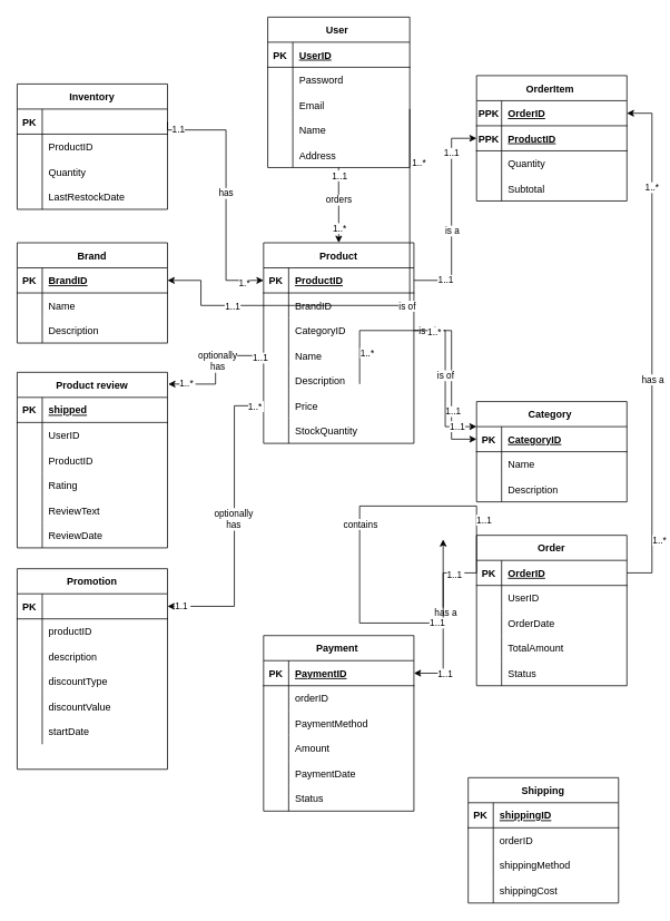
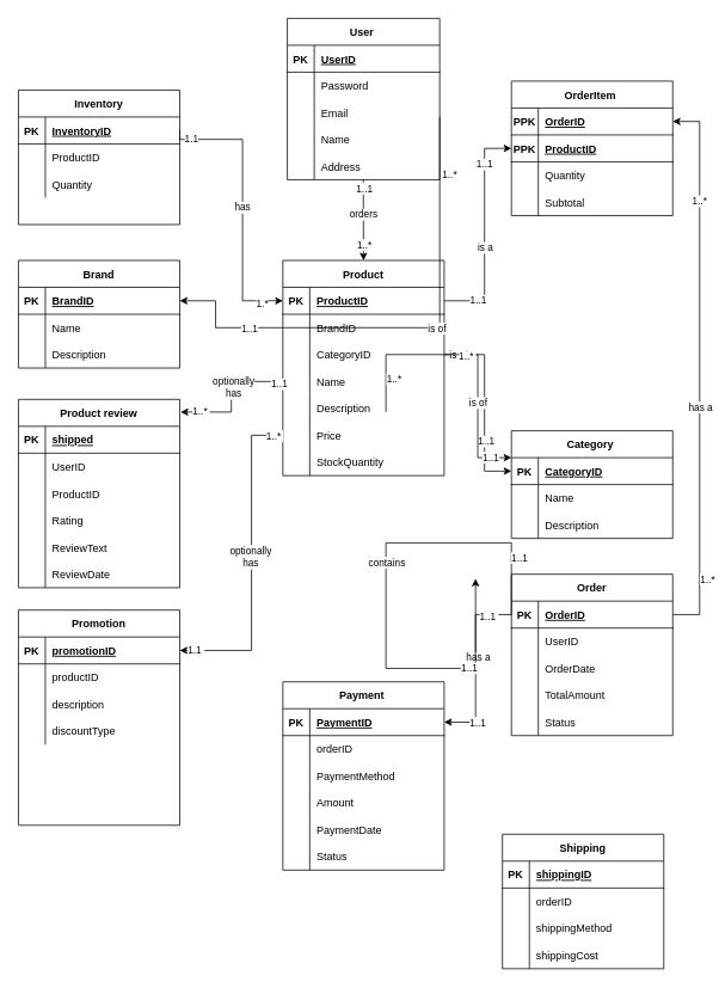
+ <mxCell id="139" value="InventoryID" style="shape=partialRectangle;overflow=hidden;connectable=0;fillColor=none;top=0;left=0;bottom=0;right=0;align=left;spacingLeft=6;fontStyle=5;" vertex="1" parent="137"><mxGeometry x="30" width="150" height="30" as="geometry"><mxRectangle width="150" height="30" as="alternateBounds" /></mxGeometry></mxCell>
- <mxCell id="148" value="LastRestockDate" style="shape=partialRectangle;overflow=hidden;connectable=0;fillColor=none;top=0;left=0;bottom=0;right=0;align=left;spacingLeft=6;" vertex="1" parent="146"><mxGeometry x="30" width="150" height="30" as="geometry"><mxRectangle width="150" height="30" as="alternateBounds" /></mxGeometry></mxCell>
+ <mxCell id="156" value="promotionID" style="shape=partialRectangle;overflow=hidden;connectable=0;fillColor=none;top=0;left=0;bottom=0;right=0;align=left;spacingLeft=6;fontStyle=5;" vertex="1" parent="154"><mxGeometry x="30" width="150" height="30" as="geometry"><mxRectangle width="150" height="30" as="alternateBounds" /></mxGeometry></mxCell>
- <mxCell id="168" value="discountValue" style="shape=partialRectangle;overflow=hidden;connectable=0;fillColor=none;top=0;left=0;bottom=0;right=0;align=left;spacingLeft=6;" vertex="1" parent="166"><mxGeometry x="30" width="150" height="30" as="geometry"><mxRectangle width="150" height="30" as="alternateBounds" /></mxGeometry></mxCell>
- <mxCell id="171" value="startDate" style="shape=partialRectangle;overflow=hidden;connectable=0;fillColor=none;top=0;left=0;bottom=0;right=0;align=left;spacingLeft=6;" vertex="1" parent="169"><mxGeometry x="30" width="150" height="30" as="geometry"><mxRectangle width="150" height="30" as="alternateBounds" /></mxGeometry></mxCell>
